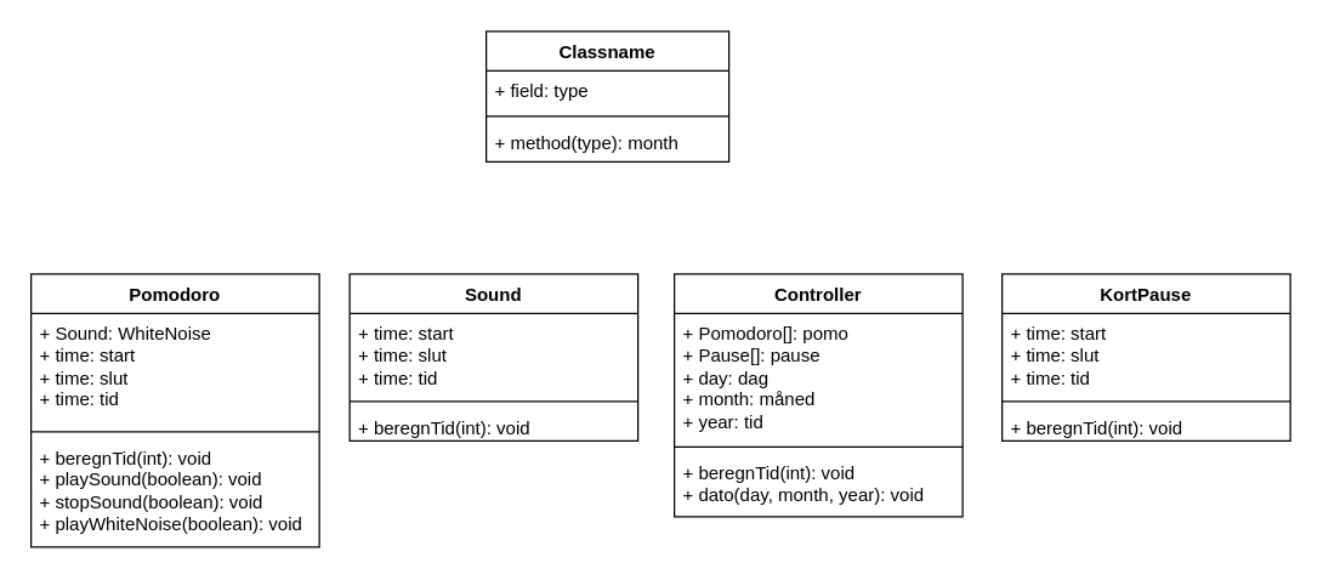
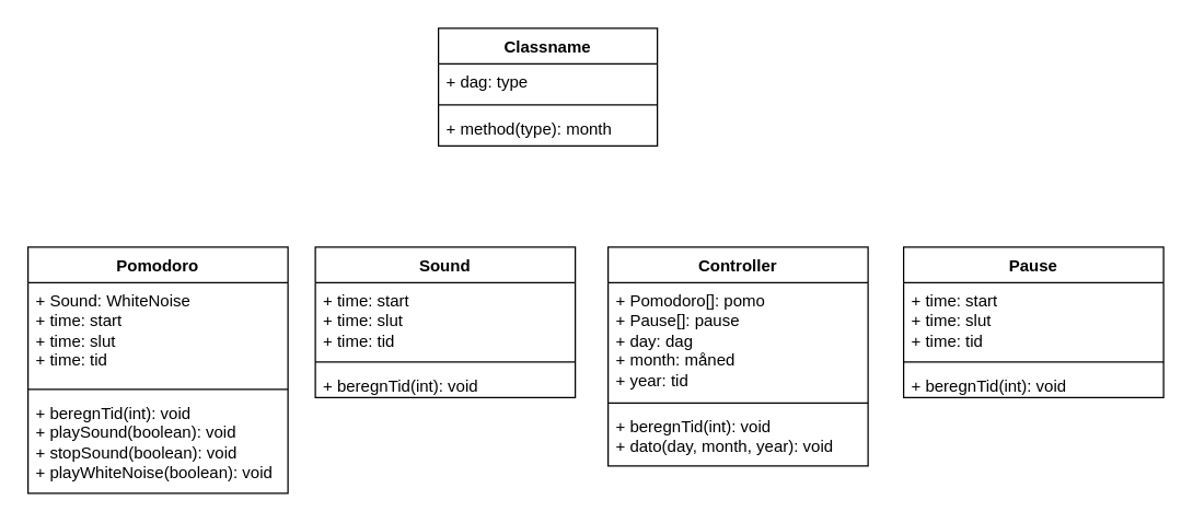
- <mxCell id="19" value="+ field: type" style="text;strokeColor=none;fillColor=none;align=left;verticalAlign=top;spacingLeft=4;spacingRight=4;overflow=hidden;rotatable=0;points=[[0,0.5],[1,0.5]];portConstraint=eastwest;whiteSpace=wrap;html=1;" parent="18" vertex="1"><mxGeometry y="26" width="160" height="26" as="geometry" /></mxCell>
+ <mxCell id="19" value="+ dag: type" style="text;strokeColor=none;fillColor=none;align=left;verticalAlign=top;spacingLeft=4;spacingRight=4;overflow=hidden;rotatable=0;points=[[0,0.5],[1,0.5]];portConstraint=eastwest;whiteSpace=wrap;html=1;" parent="18" vertex="1"><mxGeometry y="26" width="160" height="26" as="geometry" /></mxCell>
- <mxCell id="10" value="KortPause" style="swimlane;fontStyle=1;align=center;verticalAlign=top;childLayout=stackLayout;horizontal=1;startSize=26;horizontalStack=0;resizeParent=1;resizeParentMax=0;resizeLast=0;collapsible=1;marginBottom=0;whiteSpace=wrap;html=1;" parent="1" vertex="1"><mxGeometry x="660" y="180" width="190" height="110" as="geometry"><mxRectangle x="540" y="150" width="100" height="30" as="alternateBounds" /></mxGeometry></mxCell>
+ <mxCell id="10" value="Pause" style="swimlane;fontStyle=1;align=center;verticalAlign=top;childLayout=stackLayout;horizontal=1;startSize=26;horizontalStack=0;resizeParent=1;resizeParentMax=0;resizeLast=0;collapsible=1;marginBottom=0;whiteSpace=wrap;html=1;" parent="1" vertex="1"><mxGeometry x="660" y="180" width="190" height="110" as="geometry"><mxRectangle x="540" y="150" width="100" height="30" as="alternateBounds" /></mxGeometry></mxCell>
